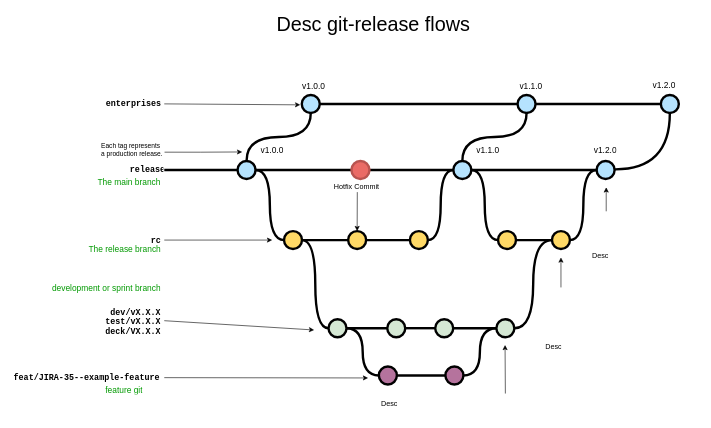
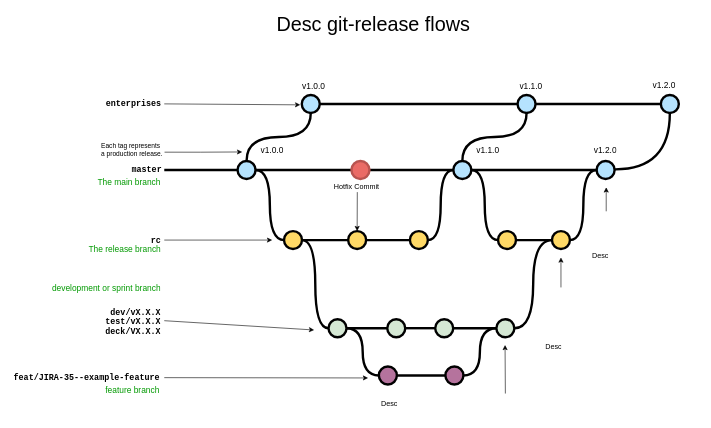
- <mxCell id="12" value="release" style="text;html=1;strokeColor=none;fillColor=none;align=center;verticalAlign=middle;whiteSpace=wrap;overflow=hidden;fontSize=14;fontStyle=1;fontFamily=Courier New;" vertex="1" parent="1"><mxGeometry x="215" y="262" width="58" height="42" as="geometry" /></mxCell>
+ <mxCell id="12" value="master" style="text;html=1;strokeColor=none;fillColor=none;align=center;verticalAlign=middle;whiteSpace=wrap;overflow=hidden;fontSize=14;fontStyle=1;fontFamily=Courier New;" vertex="1" parent="1"><mxGeometry x="215" y="262" width="58" height="42" as="geometry" /></mxCell>
- <mxCell id="37" value="feature git" style="text;html=1;strokeColor=none;fillColor=none;align=left;verticalAlign=middle;whiteSpace=wrap;overflow=hidden;fontSize=14;fontStyle=0;fontColor=#009900;" vertex="1" parent="1"><mxGeometry x="173" y="639" width="100" height="20" as="geometry" /></mxCell>
+ <mxCell id="37" value="feature branch" style="text;html=1;strokeColor=none;fillColor=none;align=left;verticalAlign=middle;whiteSpace=wrap;overflow=hidden;fontSize=14;fontStyle=0;fontColor=#009900;" vertex="1" parent="1"><mxGeometry x="173" y="639" width="100" height="20" as="geometry" /></mxCell>
